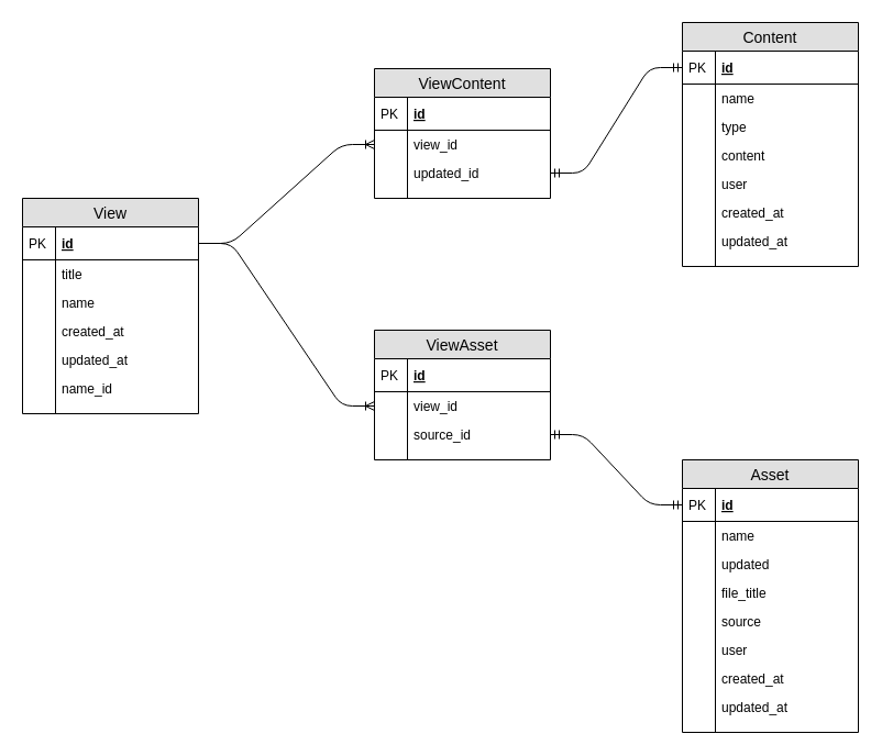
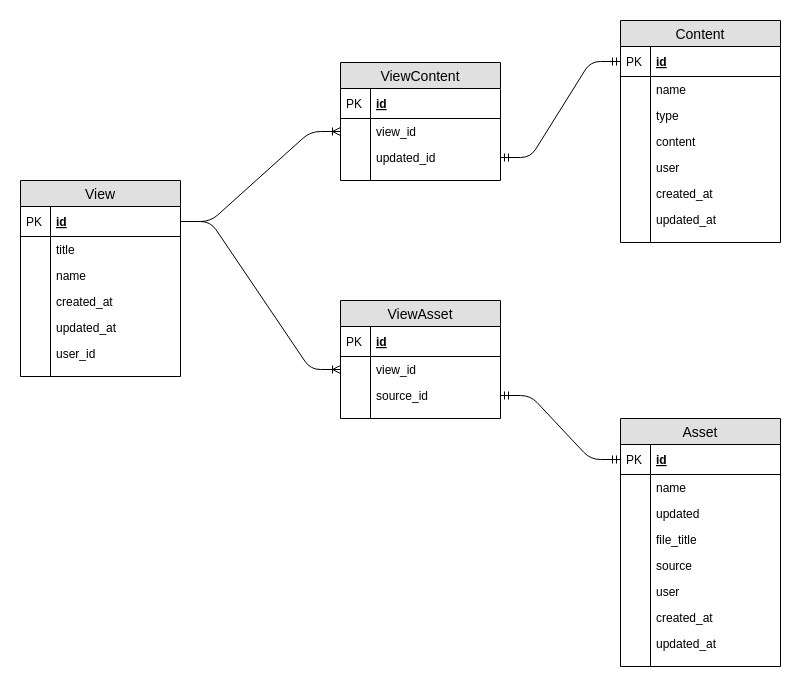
- <mxCell id="13" value="name_id" style="shape=partialRectangle;top=0;left=0;right=0;bottom=0;align=left;verticalAlign=top;fillColor=none;spacingLeft=34;spacingRight=4;overflow=hidden;rotatable=0;points=[[0,0.5],[1,0.5]];portConstraint=eastwest;dropTarget=0;fontSize=12;" vertex="1" parent="2"><mxGeometry y="160" width="160" height="26" as="geometry" /></mxCell>
+ <mxCell id="13" value="user_id" style="shape=partialRectangle;top=0;left=0;right=0;bottom=0;align=left;verticalAlign=top;fillColor=none;spacingLeft=34;spacingRight=4;overflow=hidden;rotatable=0;points=[[0,0.5],[1,0.5]];portConstraint=eastwest;dropTarget=0;fontSize=12;" vertex="1" parent="2"><mxGeometry y="160" width="160" height="26" as="geometry" /></mxCell>
